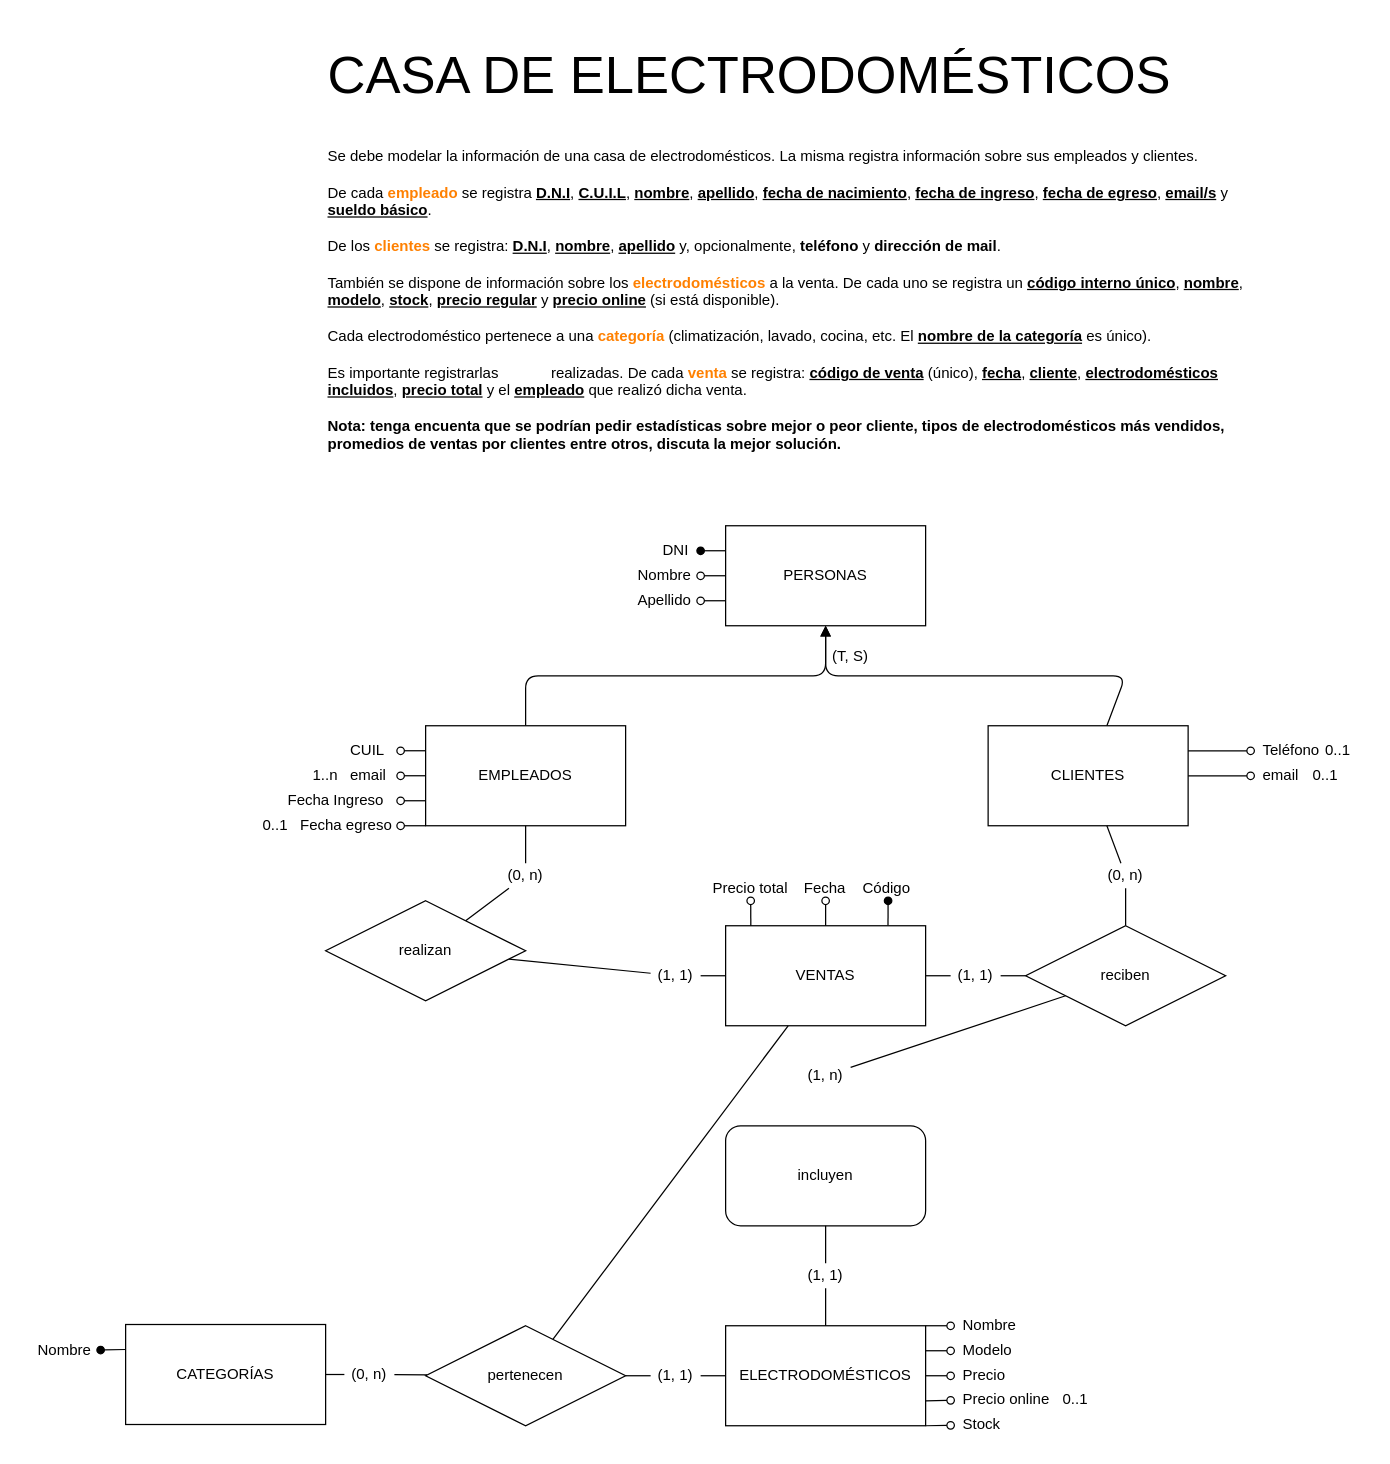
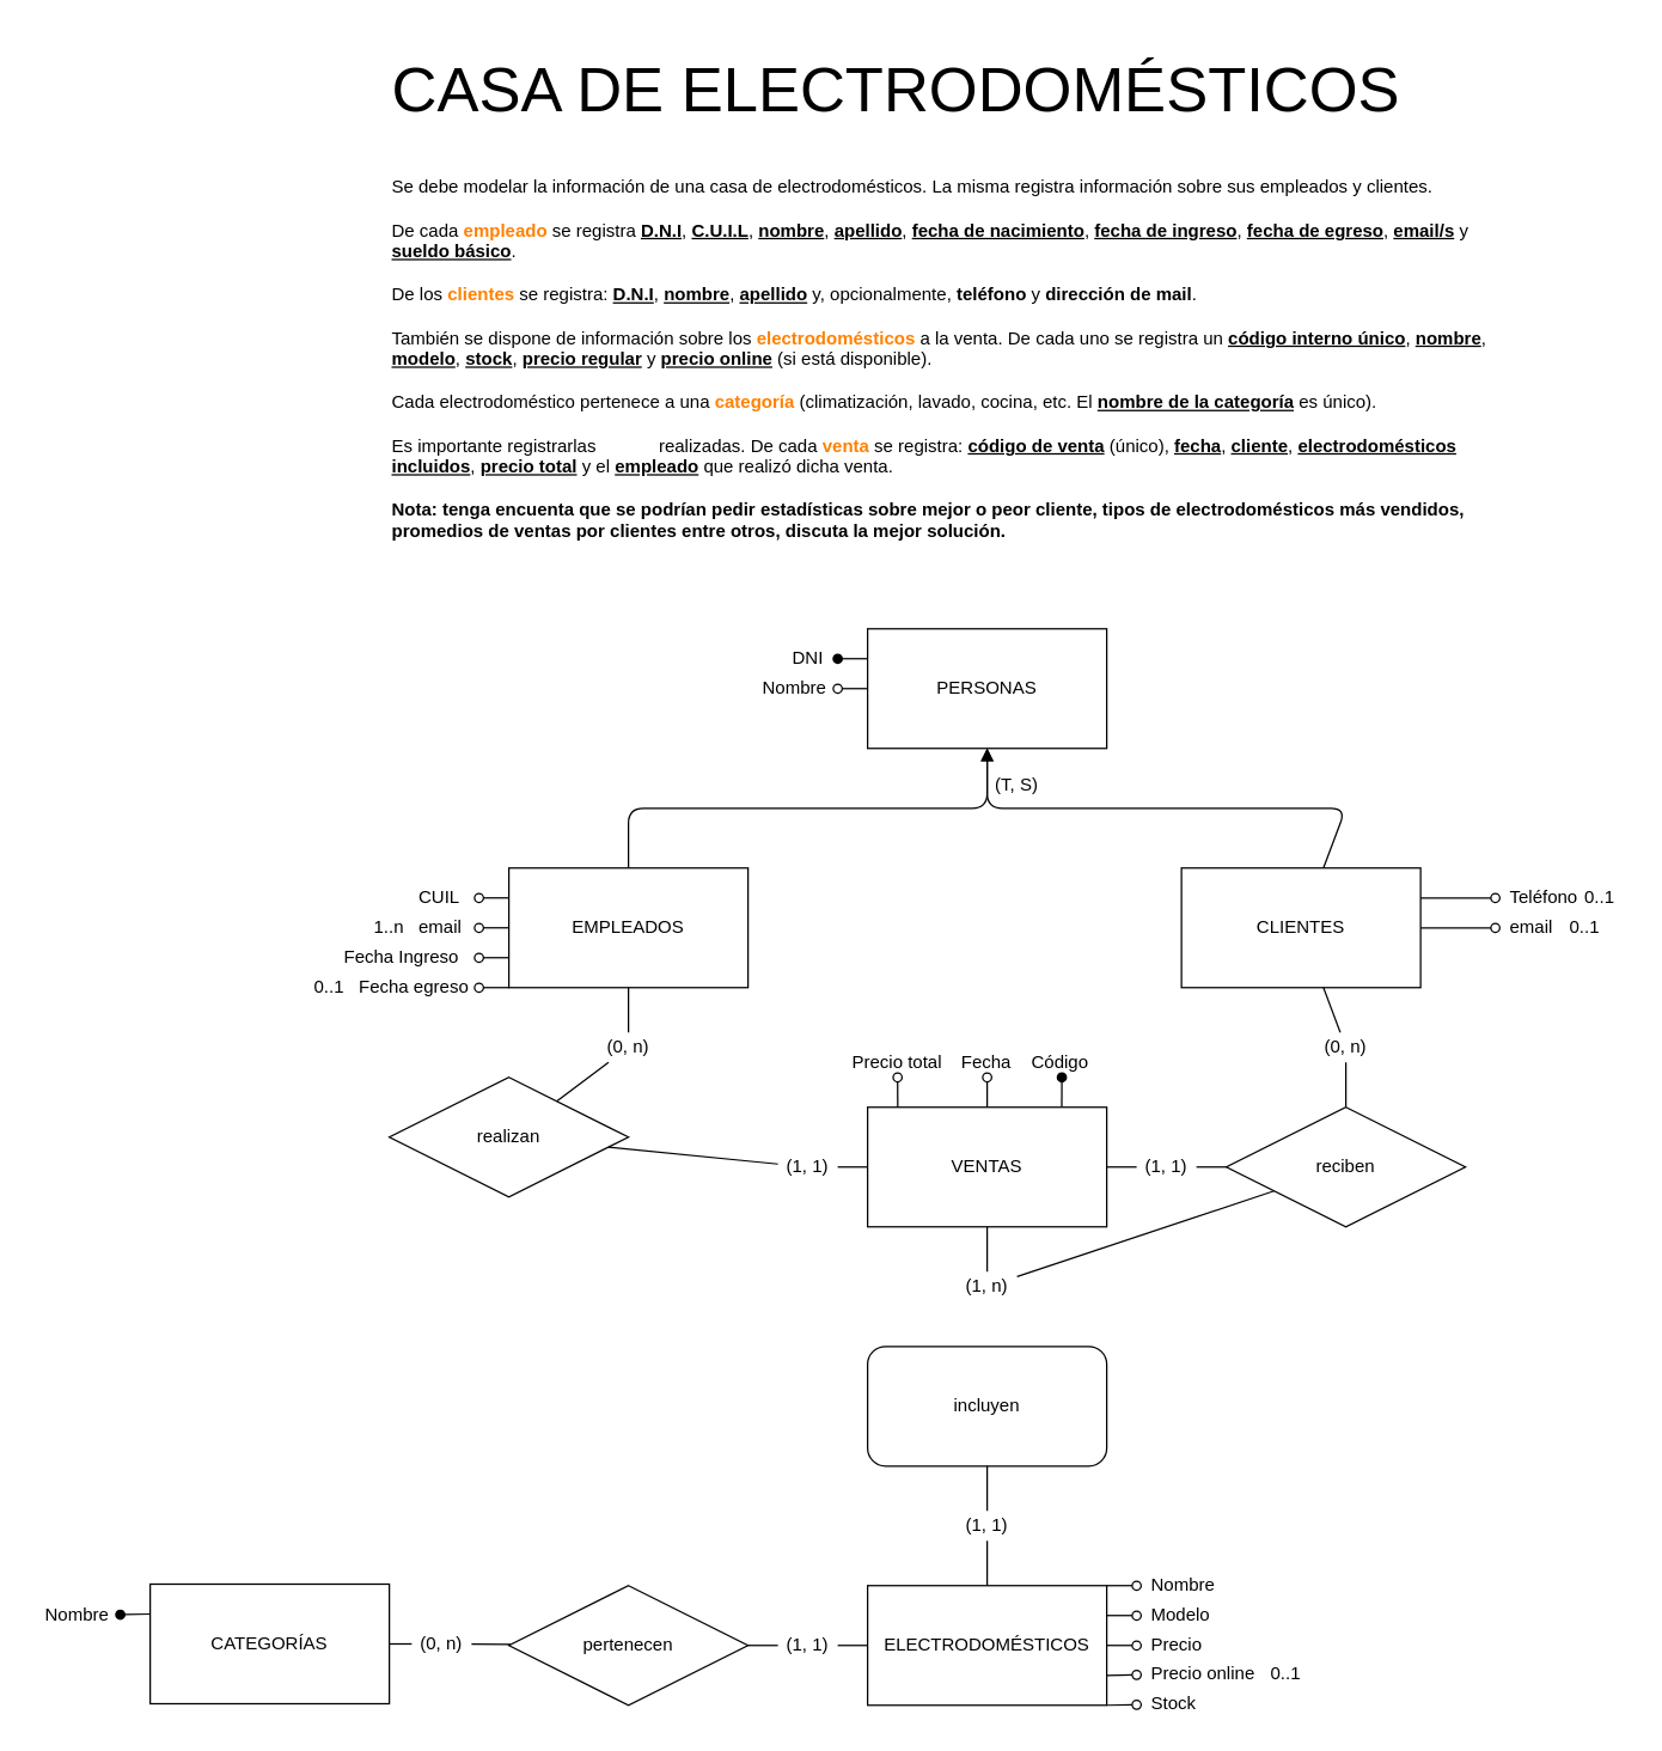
- <mxCell id="16" value="Apellido" style="text;strokeColor=none;fillColor=none;align=left;verticalAlign=middle;rounded=0;container=0;spacingLeft=8;fontSize=12;fontColor=default;labelBackgroundColor=none;whiteSpace=wrap;labelBorderColor=none;" parent="1" vertex="1"><mxGeometry x="500" y="470" width="60" height="20" as="geometry" /></mxCell>
- <mxCell id="15" value="" style="labelBorderColor=none;strokeWidth=1;endArrow=oval;endFill=0;endSize=6;targetPerimeterSpacing=0;align=left;fontSize=12;fontColor=default;exitX=0;exitY=0.75;exitDx=0;exitDy=0;labelBackgroundColor=none;" parent="1" source="4" target="16" edge="1"><mxGeometry relative="1" as="geometry"><mxPoint x="370" y="515" as="sourcePoint" /></mxGeometry></mxCell>
- <mxCell id="28" value="" style="edgeStyle=none;fontSize=12;fontColor=default;endArrow=none;endFill=0;labelBackgroundColor=none;labelBorderColor=none;" parent="1" source="21" target="48" edge="1"><mxGeometry relative="1" as="geometry"><mxPoint x="660" y="820" as="sourcePoint" /><mxPoint x="660" y="900" as="targetPoint" /></mxGeometry></mxCell>
+ <mxCell id="28" value="" style="edgeStyle=none;fontSize=12;fontColor=default;endArrow=none;endFill=0;labelBackgroundColor=none;labelBorderColor=none;" parent="1" source="21" target="29" edge="1"><mxGeometry relative="1" as="geometry"><mxPoint x="660" y="820" as="sourcePoint" /><mxPoint x="660" y="900" as="targetPoint" /></mxGeometry></mxCell>
